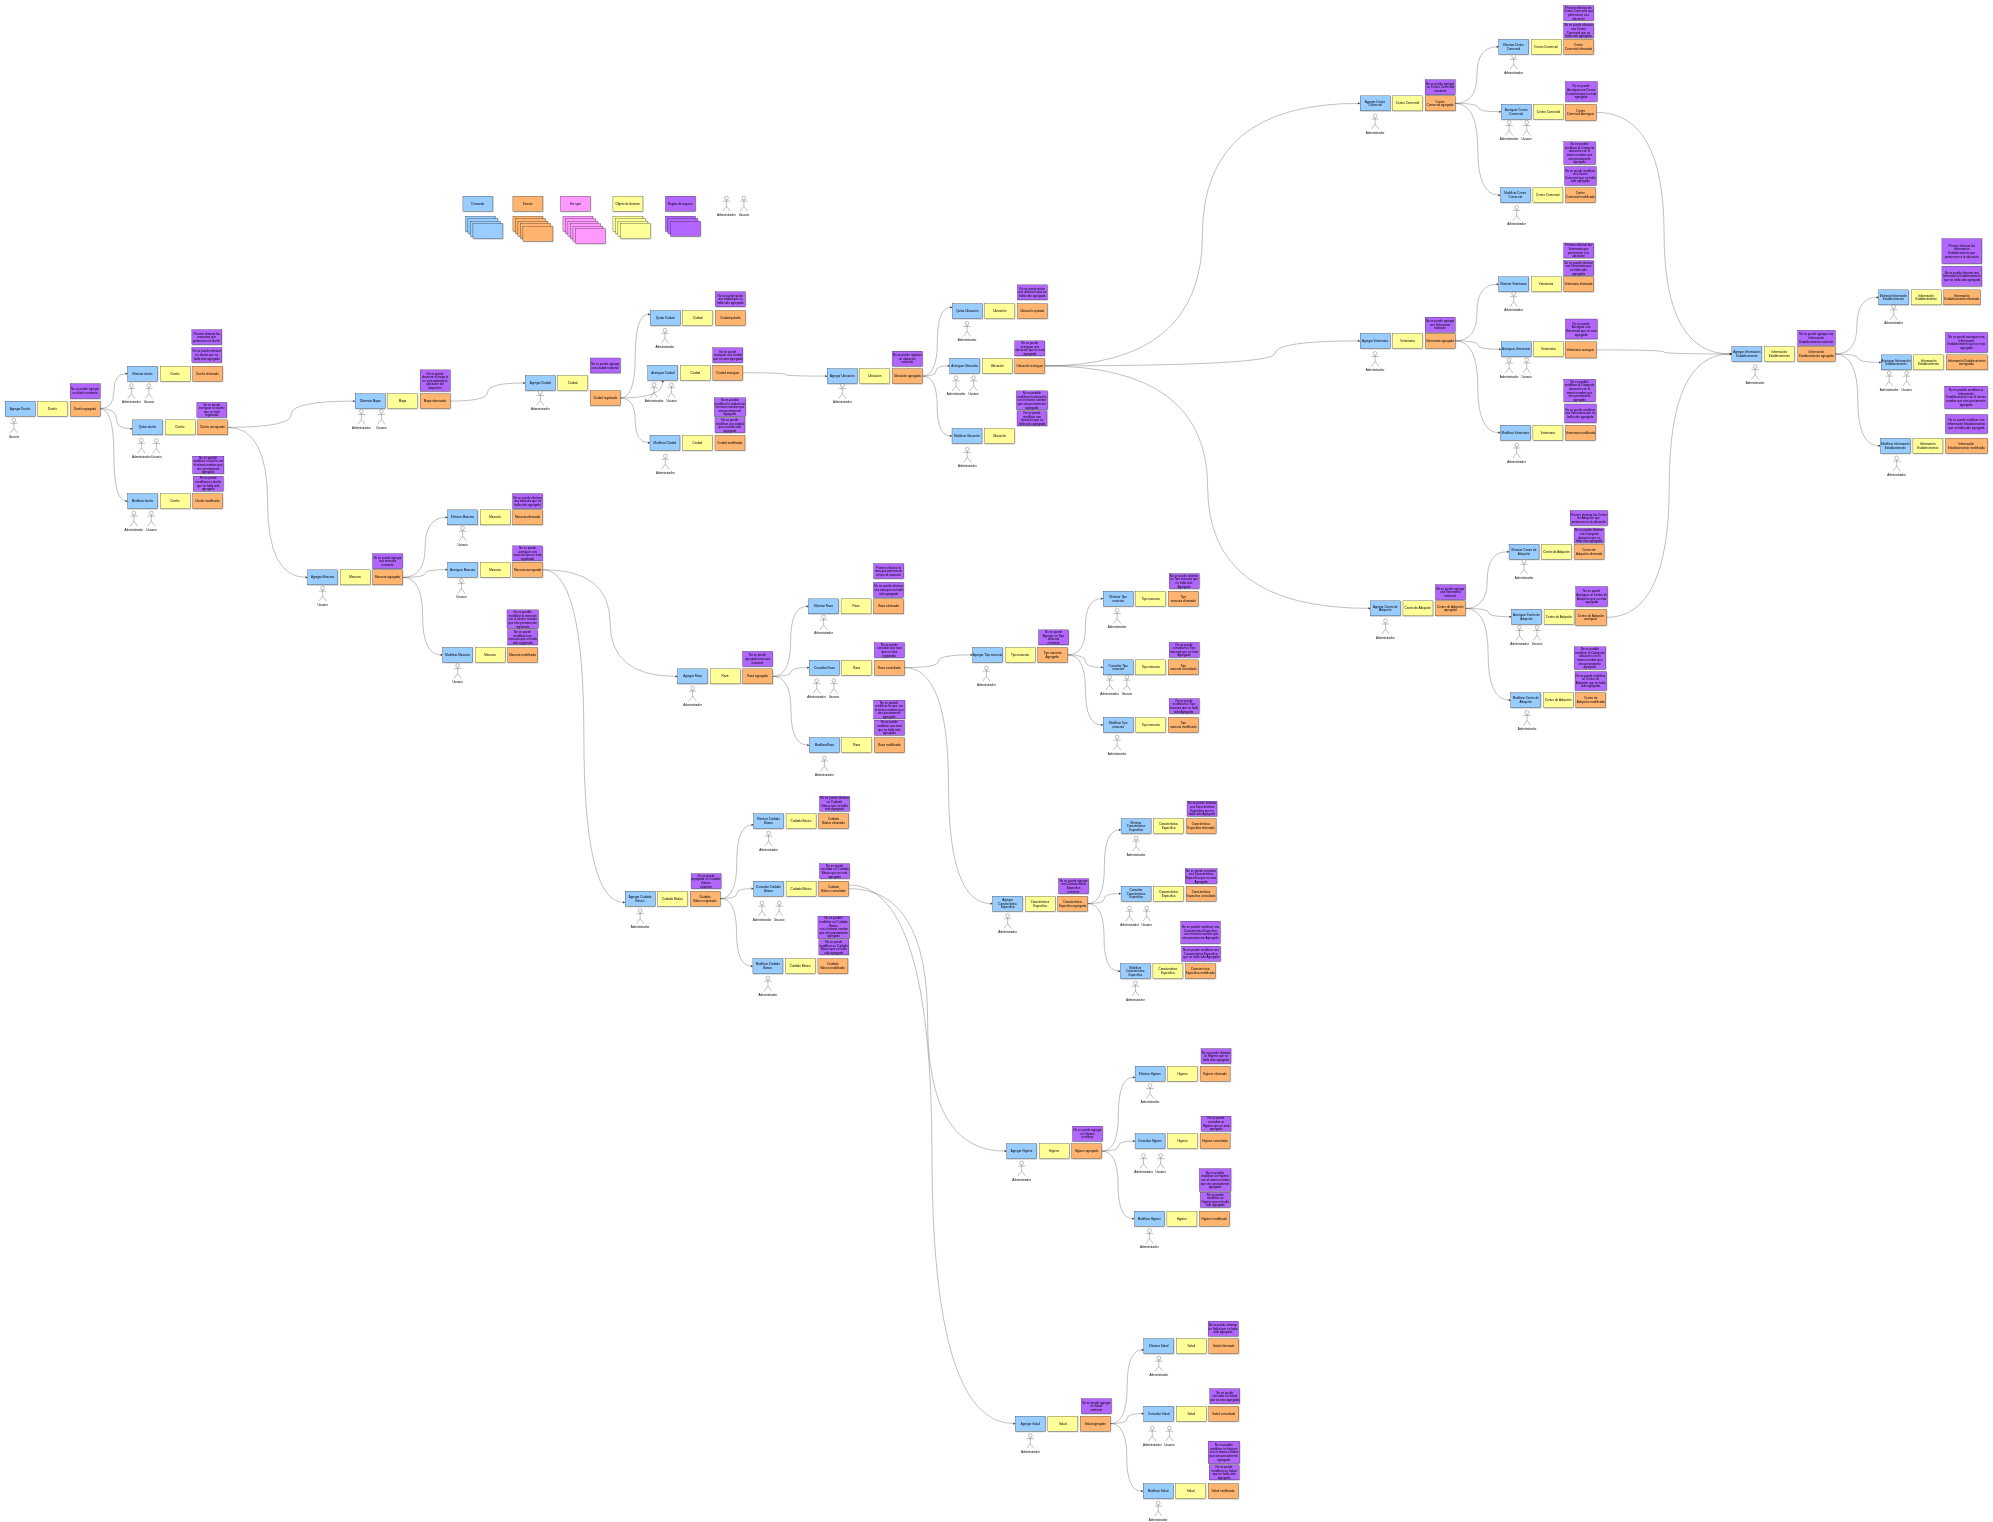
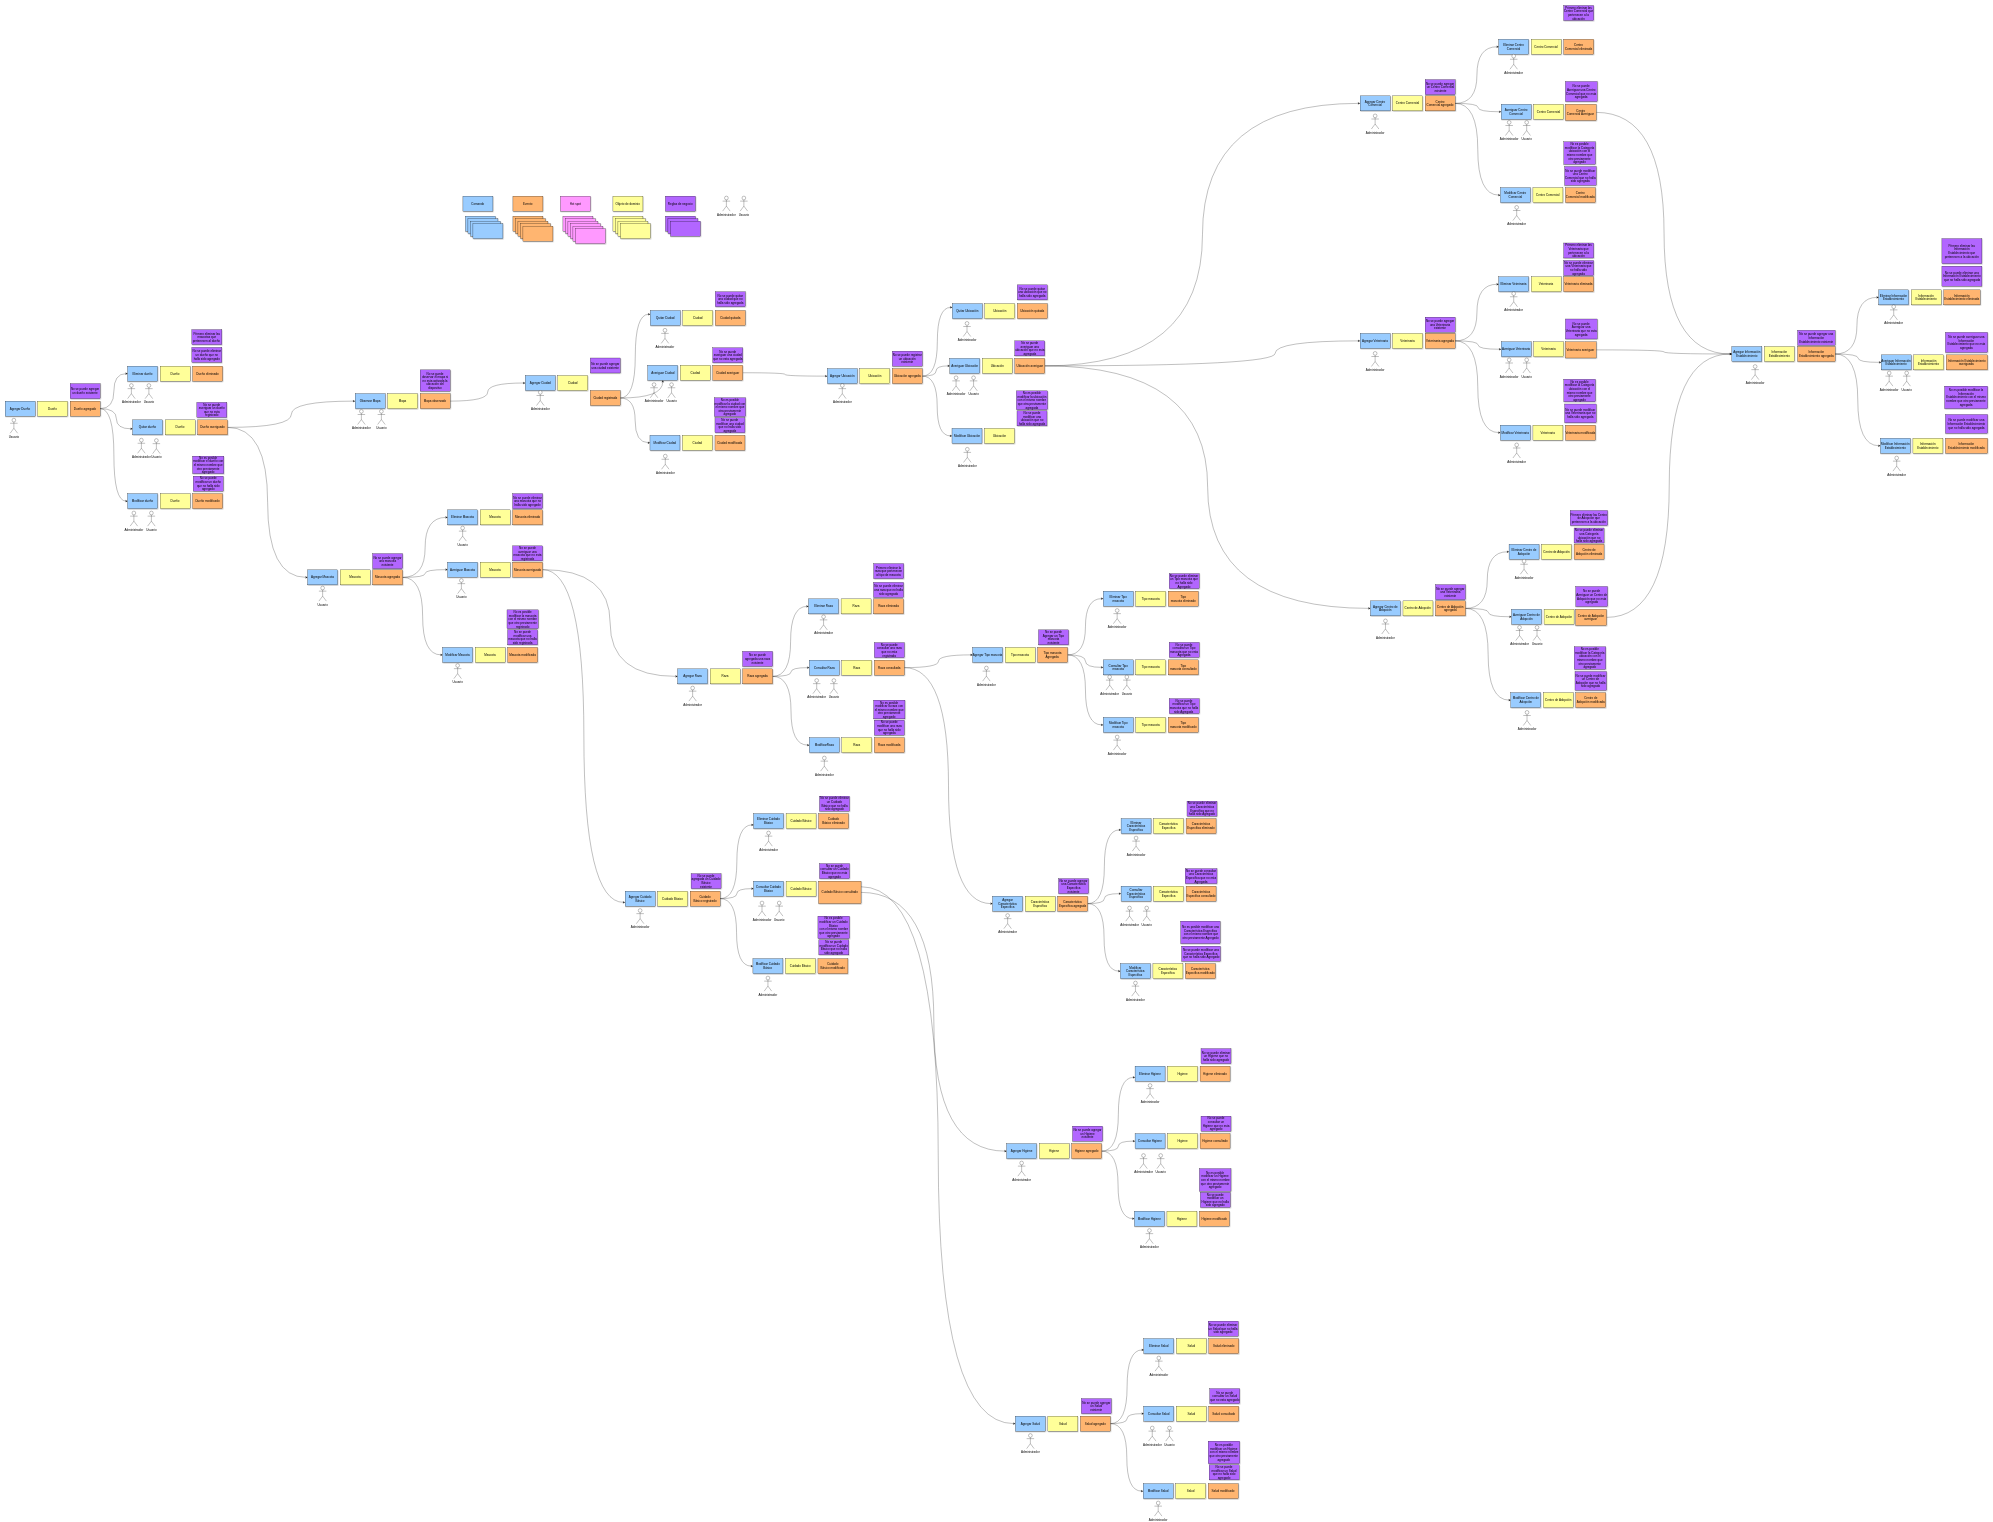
- <mxCell id="182" value="No se puede eliminar una Centro Comercial&amp;nbsp;que no halla sido agregada" style="rounded=0;whiteSpace=wrap;html=1;fillColor=#B266FF;shadow=1;" vertex="1" parent="1"><mxGeometry x="6254.37" y="90.5" width="120" height="60" as="geometry" /></mxCell>
- <mxCell id="113" value="Cuidado Básico&amp;nbsp;consultado" style="rounded=0;whiteSpace=wrap;html=1;fillColor=#FFB570;shadow=1;" vertex="1" parent="1"><mxGeometry x="3273.75" y="3523" width="120" height="60" as="geometry" /></mxCell>
+ <mxCell id="113" value="Cuidado Básico&amp;nbsp;consultado" style="rounded=0;whiteSpace=wrap;html=1;fillColor=#FFB570;shadow=1;" vertex="1" parent="1"><mxGeometry x="3273.75" y="3523" width="170" height="90" as="geometry" /></mxCell>
